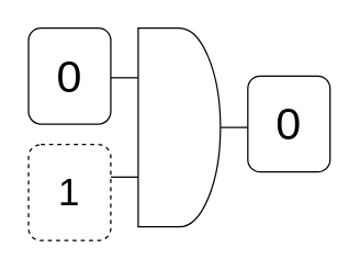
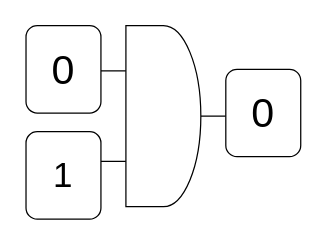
- <mxCell id="4" value="&lt;font style=&quot;font-size: 28px&quot;&gt;1&lt;/font&gt;" style="rounded=1;whiteSpace=wrap;html=1;dashed=1;" vertex="1" parent="1"><mxGeometry x="20" y="105" width="60" height="70" as="geometry" /></mxCell>
+ <mxCell id="4" value="&lt;font style=&quot;font-size: 28px&quot;&gt;1&lt;/font&gt;" style="rounded=1;whiteSpace=wrap;html=1;" vertex="1" parent="1"><mxGeometry x="20" y="105" width="60" height="70" as="geometry" /></mxCell>
